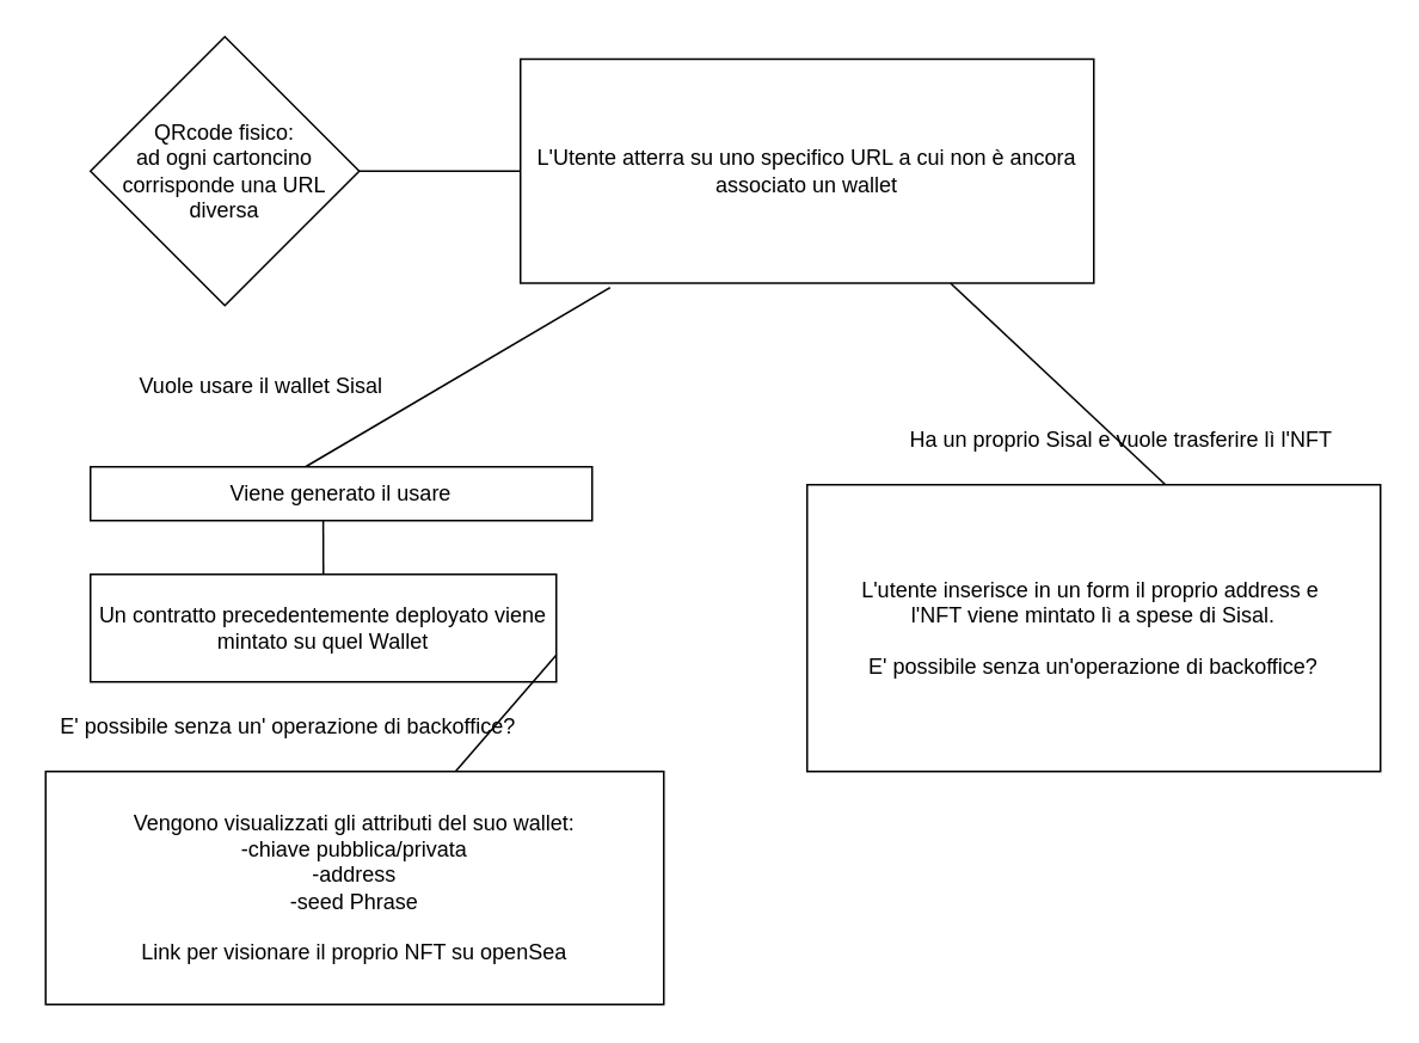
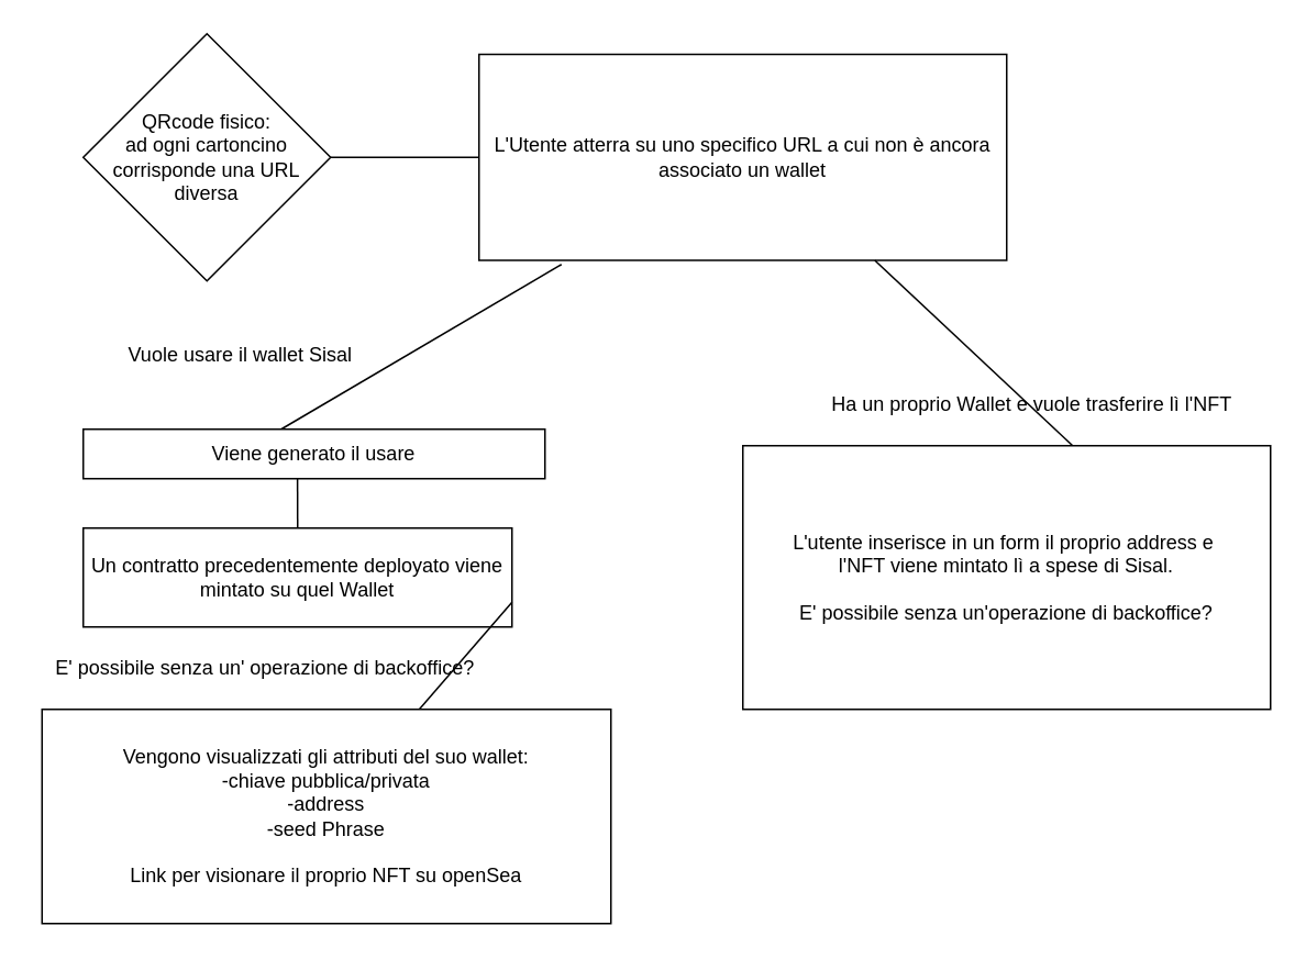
- <mxCell id="10" value="Ha un proprio Sisal e vuole trasferire lì l'NFT" style="text;html=1;align=center;verticalAlign=middle;resizable=0;points=[];autosize=1;strokeColor=none;fillColor=none;" vertex="1" parent="1"><mxGeometry x="490" y="230" width="270" height="30" as="geometry" /></mxCell>
+ <mxCell id="10" value="Ha un proprio Wallet e vuole trasferire lì l'NFT" style="text;html=1;align=center;verticalAlign=middle;resizable=0;points=[];autosize=1;strokeColor=none;fillColor=none;" vertex="1" parent="1"><mxGeometry x="490" y="230" width="270" height="30" as="geometry" /></mxCell>
